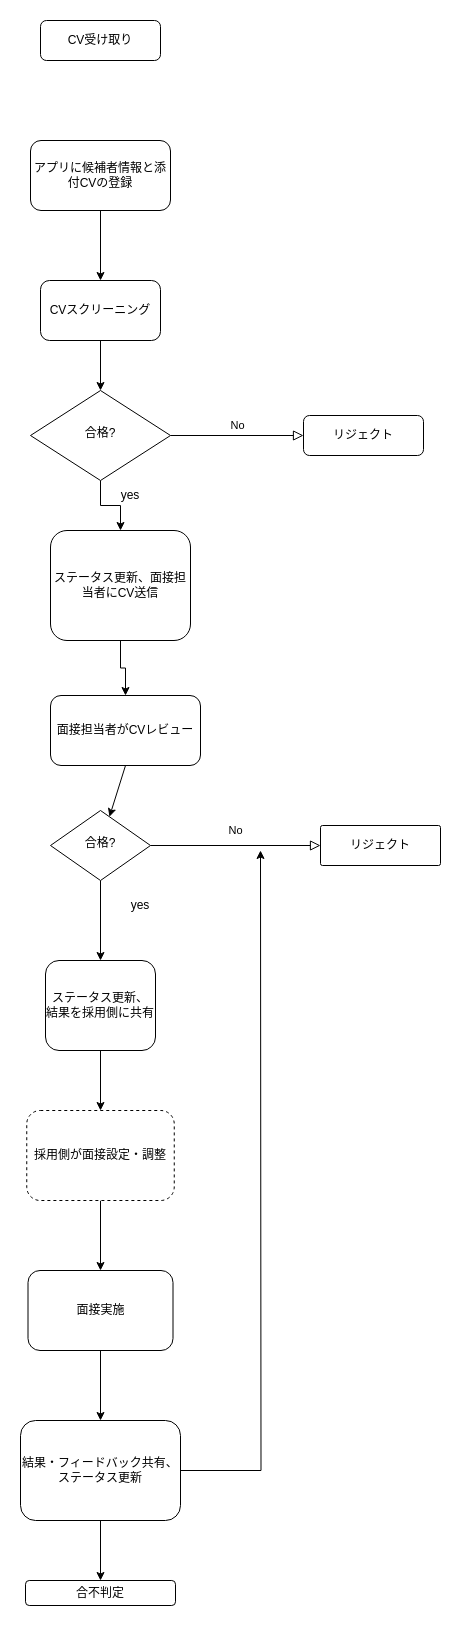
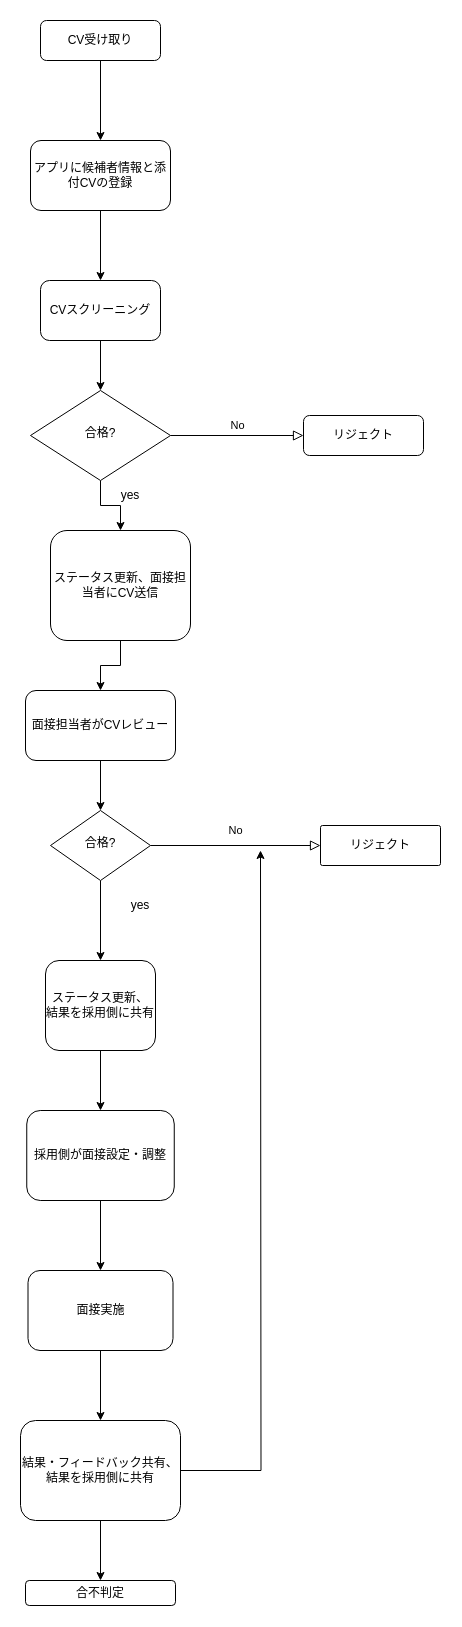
+ <mxCell id="12" style="edgeStyle=orthogonalEdgeStyle;rounded=0;orthogonalLoop=1;jettySize=auto;html=1;exitX=0.5;exitY=1;exitDx=0;exitDy=0;entryX=0.5;entryY=0;entryDx=0;entryDy=0;" edge="1" parent="1" source="13" target="11"><mxGeometry relative="1" as="geometry" /></mxCell>
- <mxCell id="16" value="面接担当者がCVレビュー" style="rounded=1;whiteSpace=wrap;html=1;fontSize=12;glass=0;strokeWidth=1;shadow=0;" vertex="1" parent="1"><mxGeometry x="50" y="695" width="150" height="70" as="geometry" /></mxCell>
+ <mxCell id="16" value="面接担当者がCVレビュー" style="rounded=1;whiteSpace=wrap;html=1;fontSize=12;glass=0;strokeWidth=1;shadow=0;" vertex="1" parent="1"><mxGeometry x="25" y="690" width="150" height="70" as="geometry" /></mxCell>
- <mxCell id="21" value="採用側が面接設定・調整" style="rounded=1;whiteSpace=wrap;html=1;fontSize=12;glass=0;strokeWidth=1;shadow=0;dashed=1;" vertex="1" parent="1"><mxGeometry x="26.25" y="1110" width="147.5" height="90" as="geometry" /></mxCell>
+ <mxCell id="21" value="採用側が面接設定・調整" style="rounded=1;whiteSpace=wrap;html=1;fontSize=12;glass=0;strokeWidth=1;shadow=0;" vertex="1" parent="1"><mxGeometry x="26.25" y="1110" width="147.5" height="90" as="geometry" /></mxCell>
- <mxCell id="26" value="結果・フィードバック共有、ステータス更新" style="rounded=1;whiteSpace=wrap;html=1;fontSize=12;glass=0;strokeWidth=1;shadow=0;" vertex="1" parent="1"><mxGeometry x="20" y="1420" width="160" height="100" as="geometry" /></mxCell>
+ <mxCell id="26" value="結果・フィードバック共有、結果を採用側に共有" style="rounded=1;whiteSpace=wrap;html=1;fontSize=12;glass=0;strokeWidth=1;shadow=0;" vertex="1" parent="1"><mxGeometry x="20" y="1420" width="160" height="100" as="geometry" /></mxCell>
